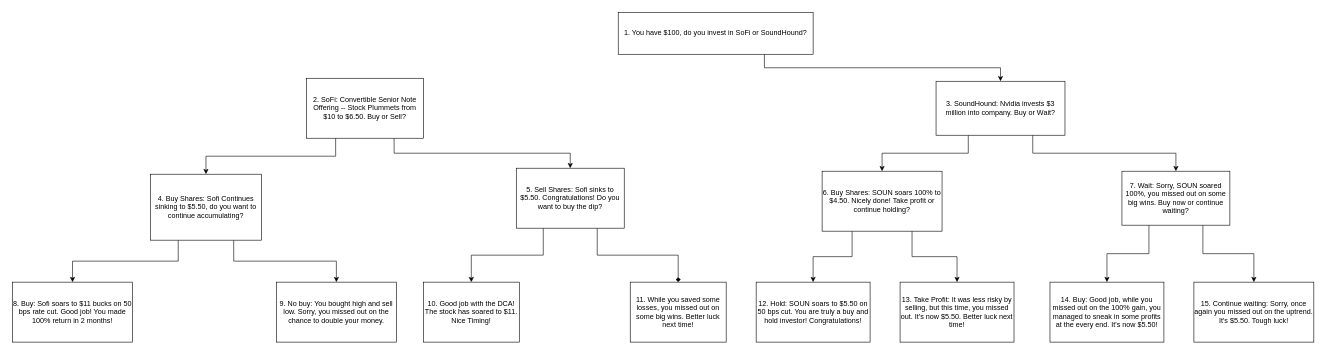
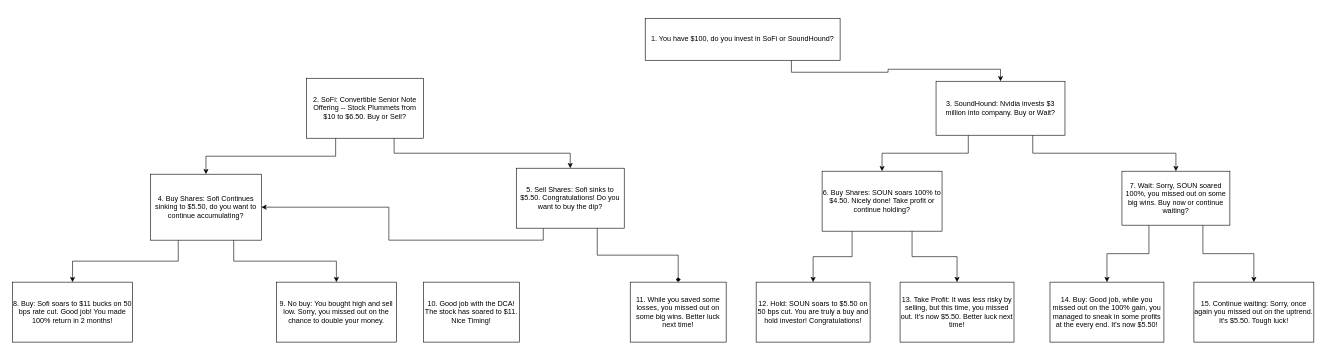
- <mxCell id="3" value="1. You have $100, do you invest in SoFi or SoundHound?" style="rounded=0;whiteSpace=wrap;html=1;" vertex="1" parent="1"><mxGeometry x="1030" y="20" width="325" height="70" as="geometry" /></mxCell>
+ <mxCell id="3" value="1. You have $100, do you invest in SoFi or SoundHound?" style="rounded=0;whiteSpace=wrap;html=1;" vertex="1" parent="1"><mxGeometry x="1075" y="30" width="325" height="70" as="geometry" /></mxCell>
- <mxCell id="13" style="edgeStyle=orthogonalEdgeStyle;rounded=0;orthogonalLoop=1;jettySize=auto;html=1;exitX=0.25;exitY=1;exitDx=0;exitDy=0;" edge="1" parent="1" source="15" target="24"><mxGeometry relative="1" as="geometry" /></mxCell>
+ <mxCell id="13" style="edgeStyle=orthogonalEdgeStyle;rounded=0;orthogonalLoop=1;jettySize=auto;html=1;exitX=0.25;exitY=1;exitDx=0;exitDy=0;" edge="1" parent="1" source="15" target="12"><mxGeometry relative="1" as="geometry" /></mxCell>
